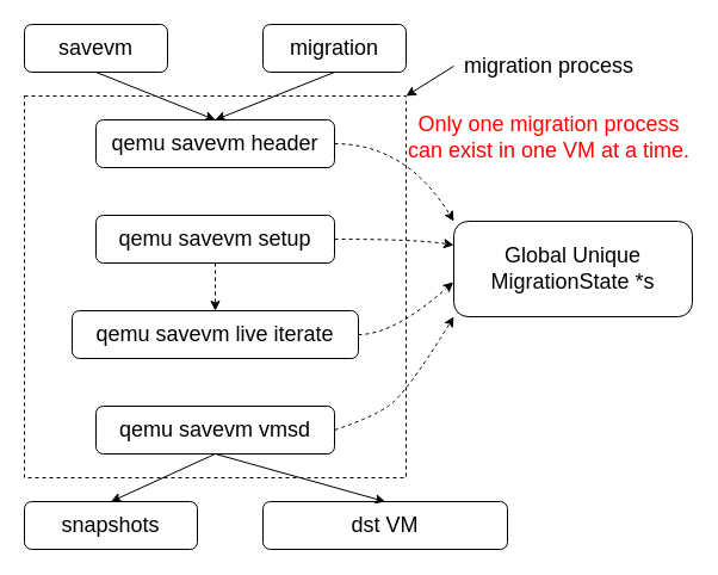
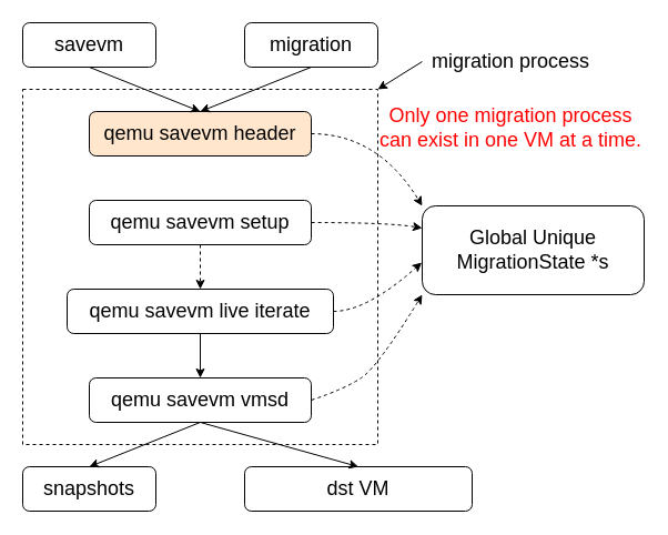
- <mxCell id="5" value="qemu savevm header" style="rounded=1;whiteSpace=wrap;html=1;fontSize=18;" parent="1" vertex="1"><mxGeometry x="80" y="100" width="200" height="40" as="geometry" /></mxCell>
+ <mxCell id="5" value="qemu savevm header" style="rounded=1;whiteSpace=wrap;html=1;fontSize=18;fillColor=#ffe6cc;" parent="1" vertex="1"><mxGeometry x="80" y="100" width="200" height="40" as="geometry" /></mxCell>
+ <mxCell id="9" style="edgeStyle=orthogonalEdgeStyle;rounded=0;orthogonalLoop=1;jettySize=auto;html=1;exitX=0.5;exitY=1;exitDx=0;exitDy=0;entryX=0.5;entryY=0;entryDx=0;entryDy=0;fontSize=18;" parent="1" source="10" target="11" edge="1"><mxGeometry relative="1" as="geometry" /></mxCell>
- <mxCell id="14" value="snapshots" style="rounded=1;whiteSpace=wrap;html=1;fontSize=18;" parent="1" vertex="1"><mxGeometry x="20" y="420" width="145" height="40" as="geometry" /></mxCell>
+ <mxCell id="14" value="snapshots" style="rounded=1;whiteSpace=wrap;html=1;fontSize=18;" parent="1" vertex="1"><mxGeometry x="20" y="420" width="120" height="40" as="geometry" /></mxCell>
